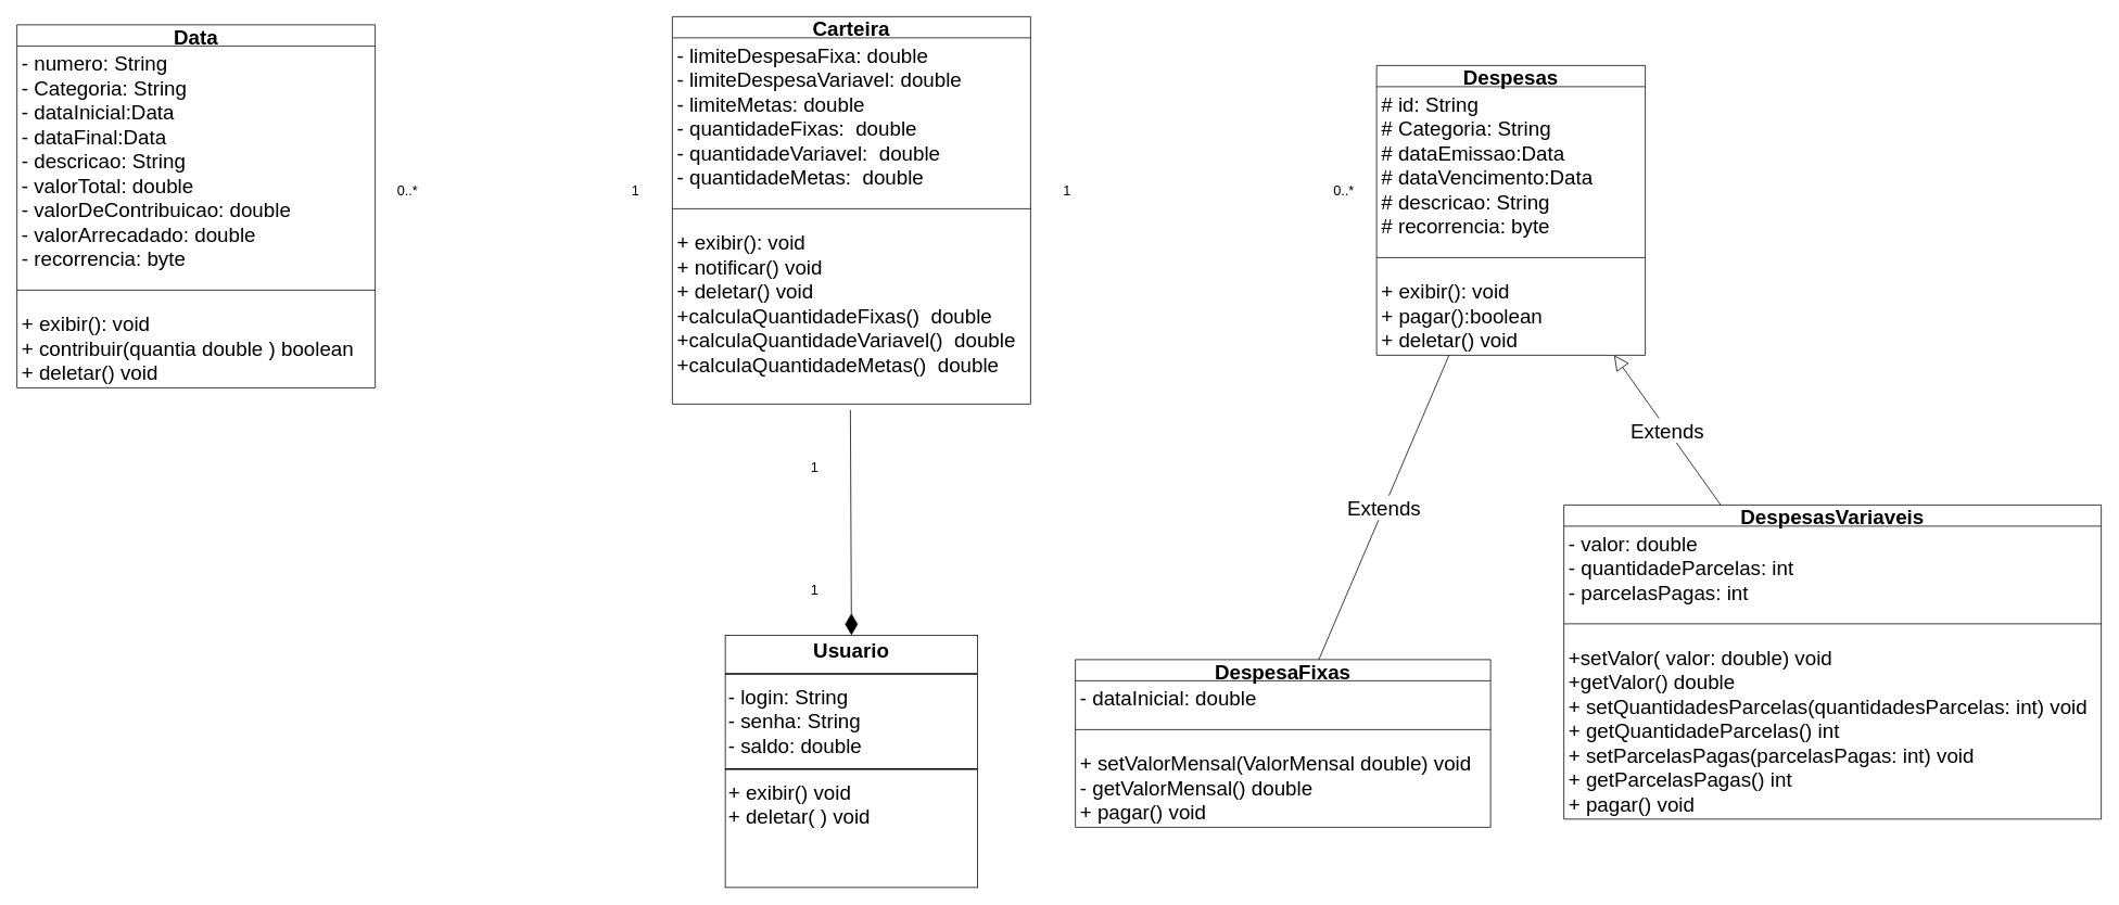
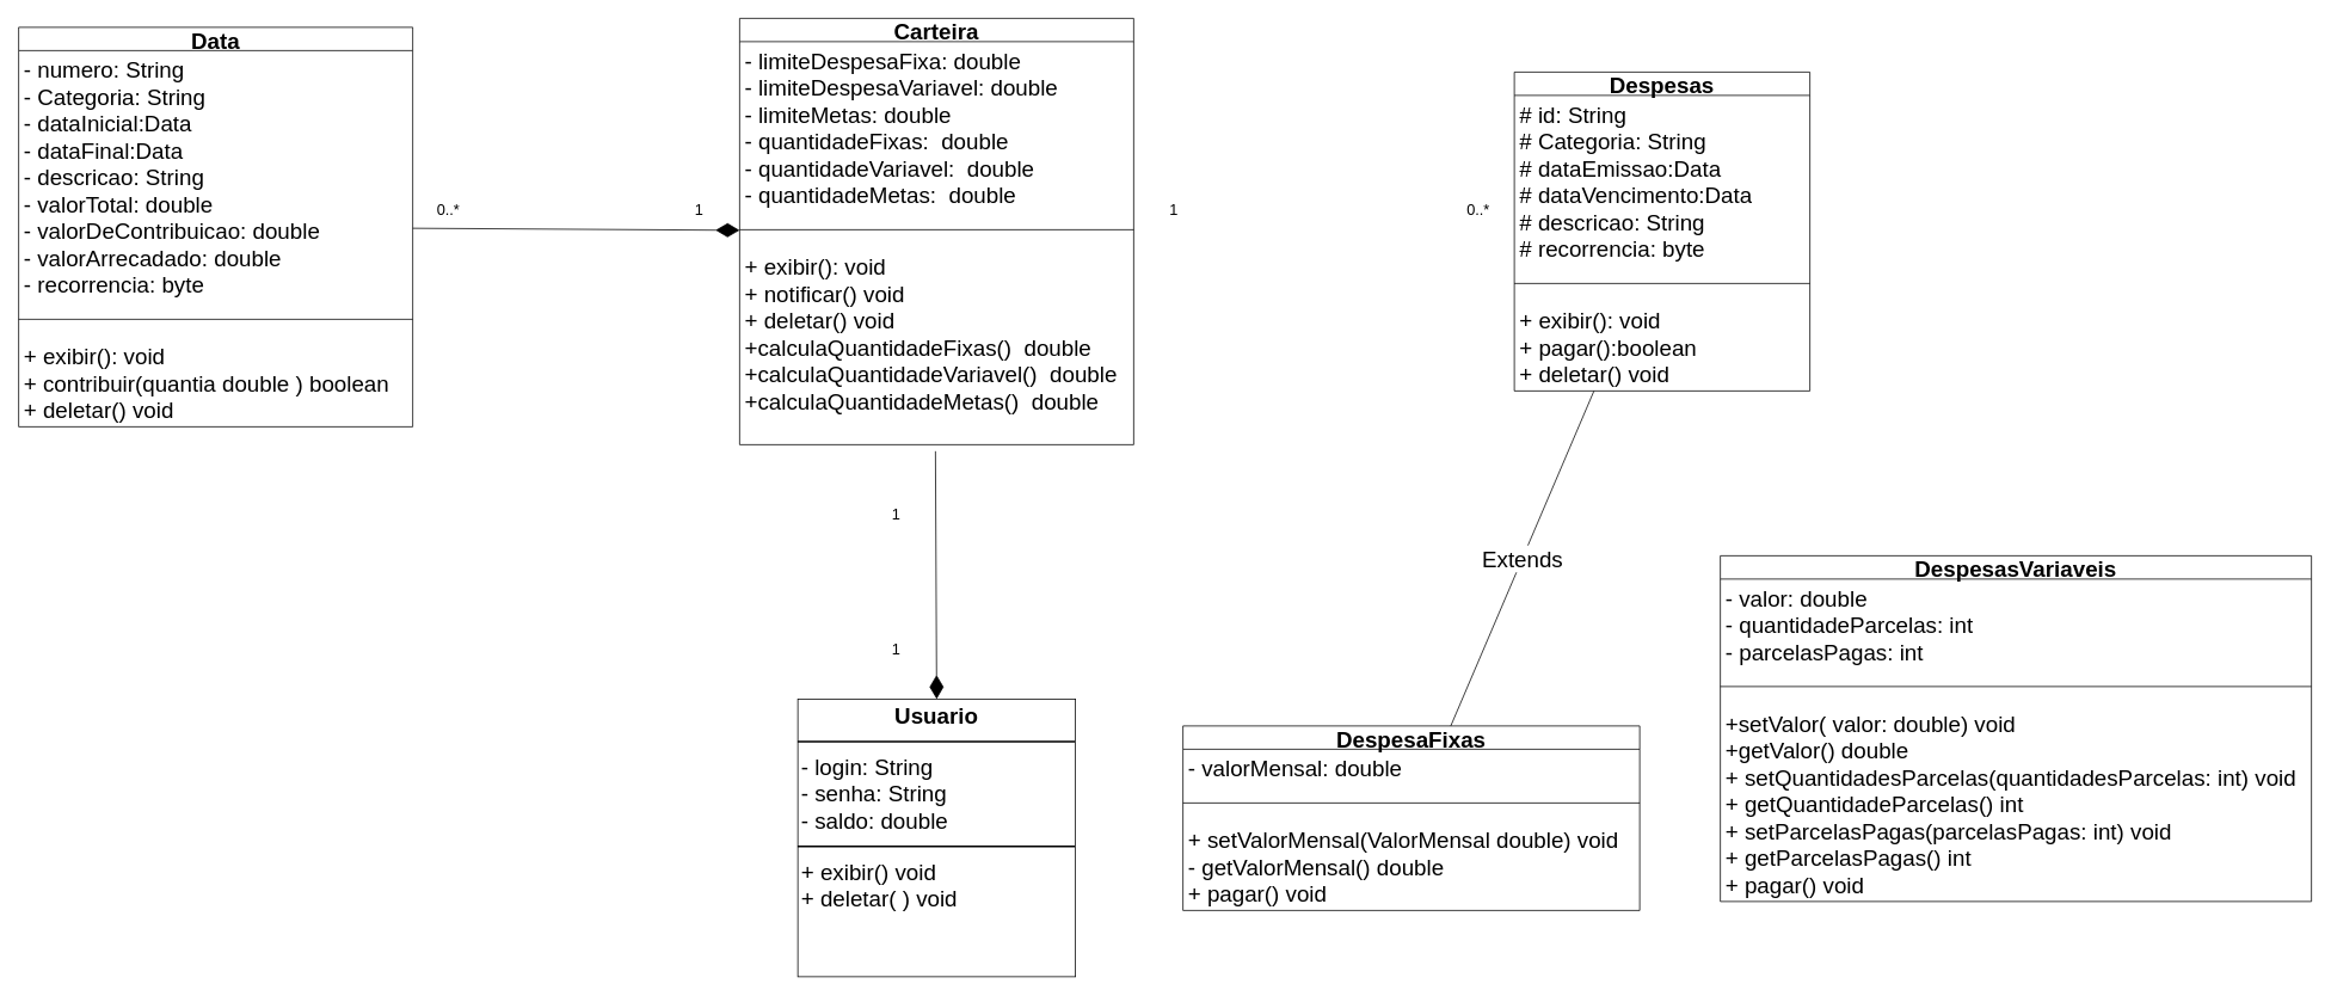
+ <mxCell id="24" value="" style="endArrow=diamondThin;endFill=1;endSize=24;html=1;rounded=0;fontSize=25;" parent="1" source="15" target="19" edge="1"><mxGeometry width="160" relative="1" as="geometry"><mxPoint x="990" y="640" as="sourcePoint" /><mxPoint x="940" y="590" as="targetPoint" /></mxGeometry></mxCell>
- <mxCell id="26" value="Extends" style="endArrow=block;endSize=16;endFill=0;html=1;rounded=0;fontSize=25;" parent="1" source="7" target="3" edge="1"><mxGeometry width="160" relative="1" as="geometry"><mxPoint x="990" y="640" as="sourcePoint" /><mxPoint x="1150" y="640" as="targetPoint" /></mxGeometry></mxCell>
- <mxCell id="12" value="- dataInicial: double" style="text;strokeColor=none;fillColor=none;align=left;verticalAlign=top;spacingLeft=4;spacingRight=4;overflow=hidden;rotatable=0;points=[[0,0.5],[1,0.5]];portConstraint=eastwest;whiteSpace=wrap;html=1;fontSize=25;" parent="11" vertex="1"><mxGeometry y="26" width="510" height="40" as="geometry" /></mxCell>
+ <mxCell id="12" value="- valorMensal: double" style="text;strokeColor=none;fillColor=none;align=left;verticalAlign=top;spacingLeft=4;spacingRight=4;overflow=hidden;rotatable=0;points=[[0,0.5],[1,0.5]];portConstraint=eastwest;whiteSpace=wrap;html=1;fontSize=25;" parent="11" vertex="1"><mxGeometry y="26" width="510" height="40" as="geometry" /></mxCell>
